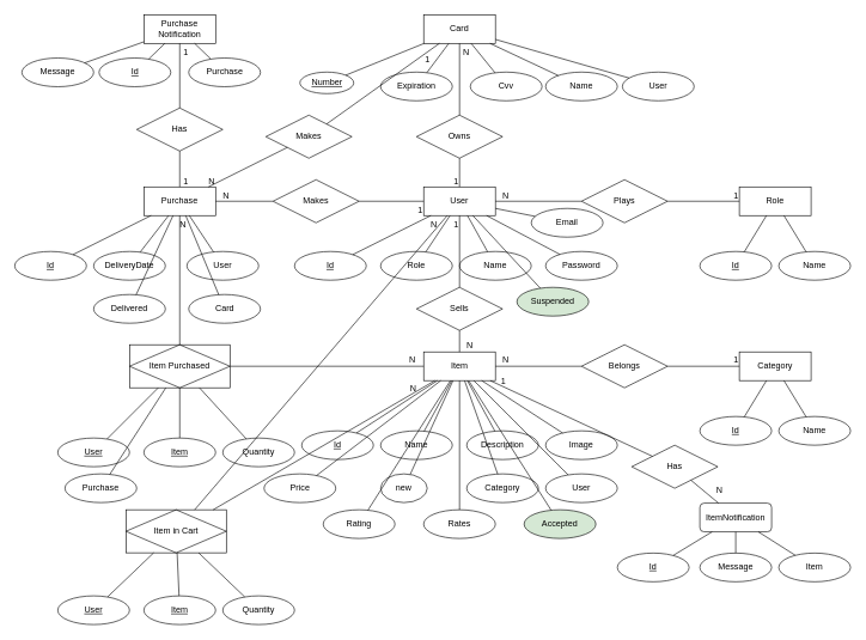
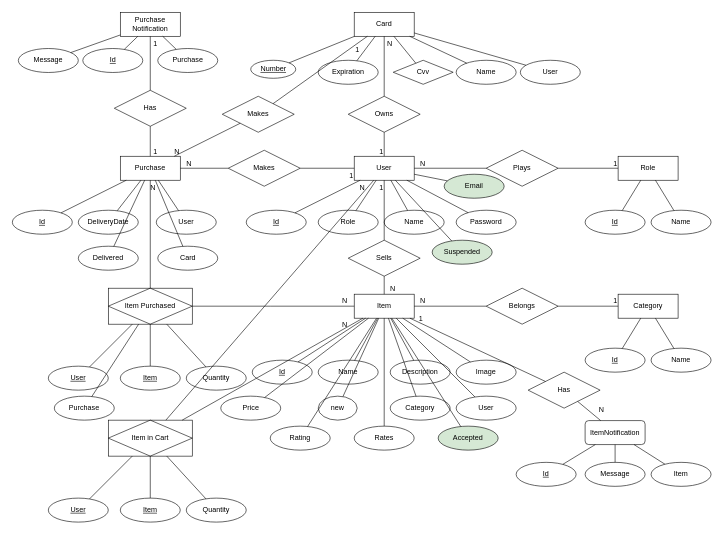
- <mxCell id="69" value="Cvv" style="ellipse;whiteSpace=wrap;html=1;align=center;" vertex="1" parent="1"><mxGeometry x="655" y="100" width="100" height="40" as="geometry" /></mxCell>
+ <mxCell id="69" value="Cvv" style="rhombus;whiteSpace=wrap;html=1;align=center;" vertex="1" parent="1"><mxGeometry x="655" y="100" width="100" height="40" as="geometry" /></mxCell>
- <mxCell id="114" value="Email" style="ellipse;whiteSpace=wrap;html=1;align=center;" vertex="1" parent="1"><mxGeometry x="740" y="290" width="100" height="40" as="geometry" /></mxCell>
+ <mxCell id="114" value="Email" style="ellipse;whiteSpace=wrap;html=1;align=center;fillColor=#d5e8d4;" vertex="1" parent="1"><mxGeometry x="740" y="290" width="100" height="40" as="geometry" /></mxCell>
- <mxCell id="100" value="Item in Cart" style="shape=associativeEntity;whiteSpace=wrap;html=1;align=center;" vertex="1" parent="1"><mxGeometry x="175" y="710" width="140" height="60" as="geometry" /></mxCell>
+ <mxCell id="100" value="Item in Cart" style="shape=associativeEntity;whiteSpace=wrap;html=1;align=center;" vertex="1" parent="1"><mxGeometry x="180" y="700" width="140" height="60" as="geometry" /></mxCell>
